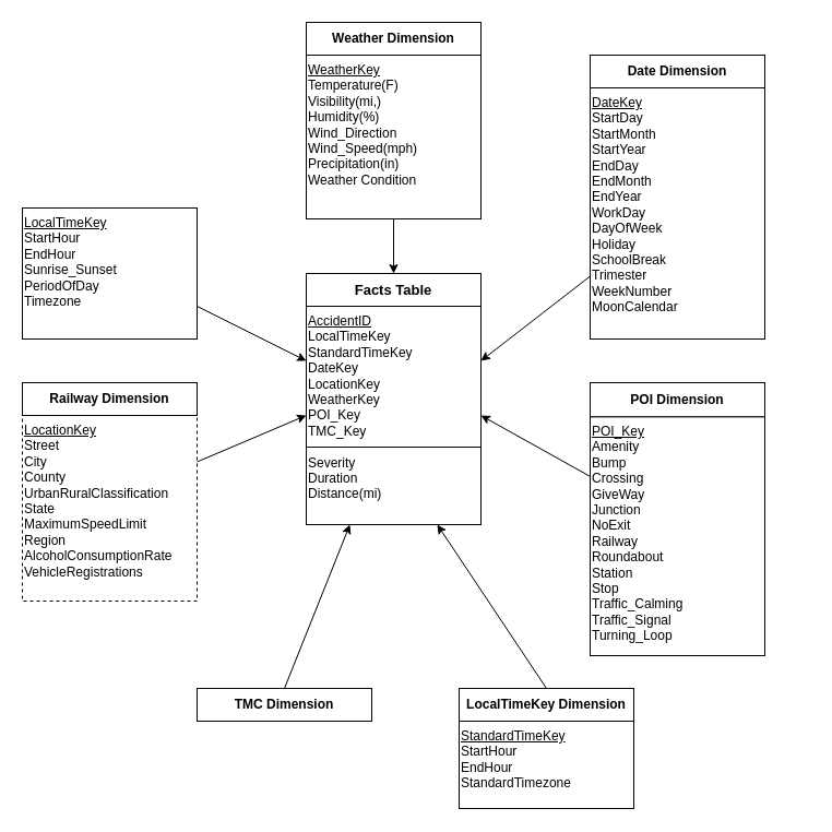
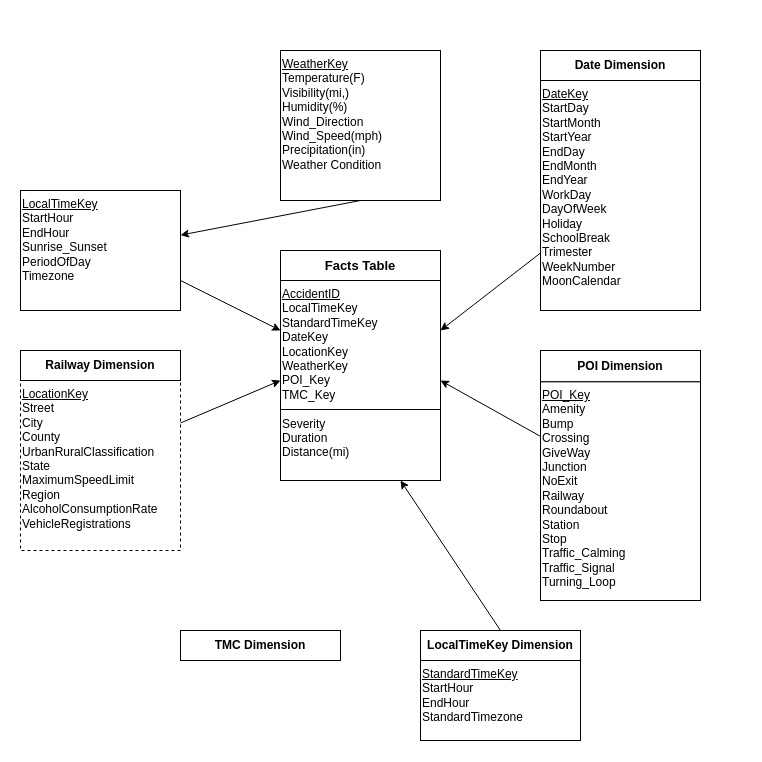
- <mxCell id="23" value="&lt;b&gt;Weather Dimension&lt;br&gt;&lt;/b&gt;" style="rounded=0;whiteSpace=wrap;html=1;" parent="1" vertex="1"><mxGeometry x="280" y="20" width="160" height="30" as="geometry" /></mxCell>
- <mxCell id="21" style="edgeStyle=none;rounded=0;orthogonalLoop=1;jettySize=auto;html=1;exitX=0.5;exitY=1;exitDx=0;exitDy=0;entryX=0.5;entryY=0;entryDx=0;entryDy=0;" parent="1" source="22" target="25" edge="1"><mxGeometry relative="1" as="geometry" /></mxCell>
+ <mxCell id="21" style="edgeStyle=none;rounded=0;orthogonalLoop=1;jettySize=auto;html=1;exitX=0.5;exitY=1;exitDx=0;exitDy=0;" parent="1" source="22" target="6" edge="1"><mxGeometry relative="1" as="geometry" /></mxCell>
- <mxCell id="18" style="rounded=0;orthogonalLoop=1;jettySize=auto;html=1;exitX=0.5;exitY=0;exitDx=0;exitDy=0;entryX=0.25;entryY=1;entryDx=0;entryDy=0;" parent="1" source="14" target="24" edge="1"><mxGeometry relative="1" as="geometry" /></mxCell>
